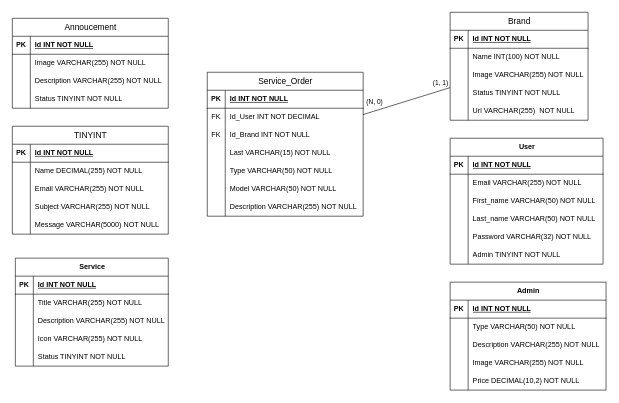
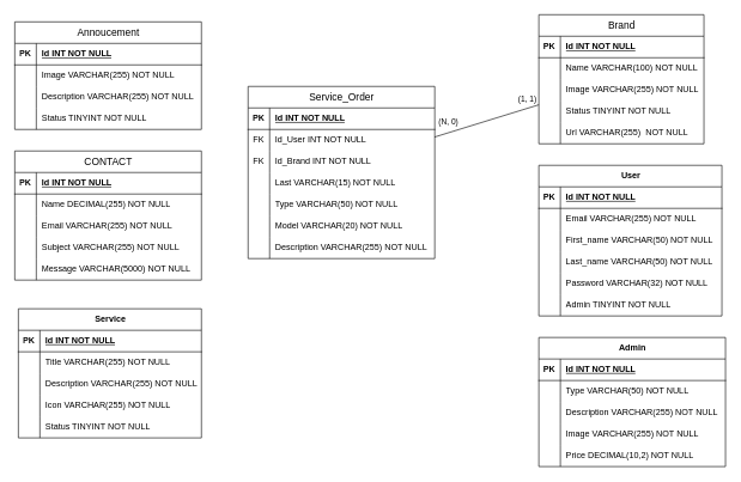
- <mxCell id="75" value="Name INT(100) NOT NULL" style="shape=partialRectangle;connectable=0;fillColor=none;top=0;left=0;bottom=0;right=0;align=left;spacingLeft=6;overflow=hidden;whiteSpace=wrap;html=1;" parent="73" vertex="1"><mxGeometry x="30" width="200" height="30" as="geometry"><mxRectangle width="200" height="30" as="alternateBounds" /></mxGeometry></mxCell>
+ <mxCell id="75" value="Name VARCHAR(100) NOT NULL" style="shape=partialRectangle;connectable=0;fillColor=none;top=0;left=0;bottom=0;right=0;align=left;spacingLeft=6;overflow=hidden;whiteSpace=wrap;html=1;" parent="73" vertex="1"><mxGeometry x="30" width="200" height="30" as="geometry"><mxRectangle width="200" height="30" as="alternateBounds" /></mxGeometry></mxCell>
- <mxCell id="53" value="Id_User&amp;nbsp;INT NOT DECIMAL" style="shape=partialRectangle;connectable=0;fillColor=none;top=0;left=0;bottom=0;right=0;align=left;spacingLeft=6;overflow=hidden;whiteSpace=wrap;html=1;" parent="51" vertex="1"><mxGeometry x="30" width="230" height="30" as="geometry"><mxRectangle width="230" height="30" as="alternateBounds" /></mxGeometry></mxCell>
+ <mxCell id="53" value="Id_User&amp;nbsp;INT NOT NULL" style="shape=partialRectangle;connectable=0;fillColor=none;top=0;left=0;bottom=0;right=0;align=left;spacingLeft=6;overflow=hidden;whiteSpace=wrap;html=1;" parent="51" vertex="1"><mxGeometry x="30" width="230" height="30" as="geometry"><mxRectangle width="230" height="30" as="alternateBounds" /></mxGeometry></mxCell>
- <mxCell id="107" value="&lt;span style=&quot;font-size: 14px; font-weight: 400; text-wrap: wrap;&quot;&gt;TINYINT&lt;/span&gt;" style="shape=table;startSize=30;container=1;collapsible=1;childLayout=tableLayout;fixedRows=1;rowLines=0;fontStyle=1;align=center;resizeLast=1;html=1;" vertex="1" parent="1"><mxGeometry x="20" y="210" width="260" height="180" as="geometry" /></mxCell>
+ <mxCell id="107" value="&lt;span style=&quot;font-size: 14px; font-weight: 400; text-wrap: wrap;&quot;&gt;CONTACT&lt;/span&gt;" style="shape=table;startSize=30;container=1;collapsible=1;childLayout=tableLayout;fixedRows=1;rowLines=0;fontStyle=1;align=center;resizeLast=1;html=1;" vertex="1" parent="1"><mxGeometry x="20" y="210" width="260" height="180" as="geometry" /></mxCell>
- <mxCell id="65" value="Model VARCHAR(50) NOT NULL" style="shape=partialRectangle;connectable=0;fillColor=none;top=0;left=0;bottom=0;right=0;align=left;spacingLeft=6;overflow=hidden;whiteSpace=wrap;html=1;" parent="63" vertex="1"><mxGeometry x="30" width="230" height="30" as="geometry"><mxRectangle width="230" height="30" as="alternateBounds" /></mxGeometry></mxCell>
+ <mxCell id="65" value="Model VARCHAR(20) NOT NULL" style="shape=partialRectangle;connectable=0;fillColor=none;top=0;left=0;bottom=0;right=0;align=left;spacingLeft=6;overflow=hidden;whiteSpace=wrap;html=1;" parent="63" vertex="1"><mxGeometry x="30" width="230" height="30" as="geometry"><mxRectangle width="230" height="30" as="alternateBounds" /></mxGeometry></mxCell>
